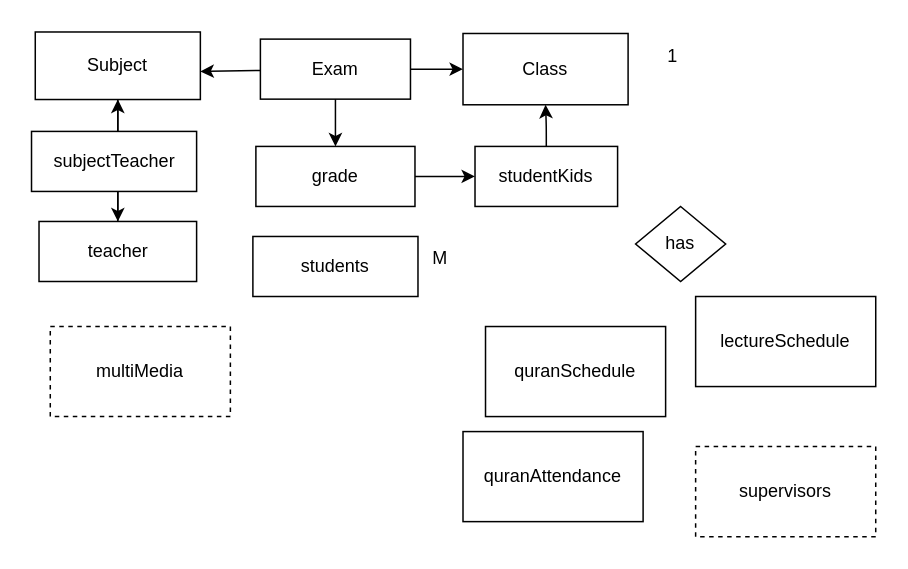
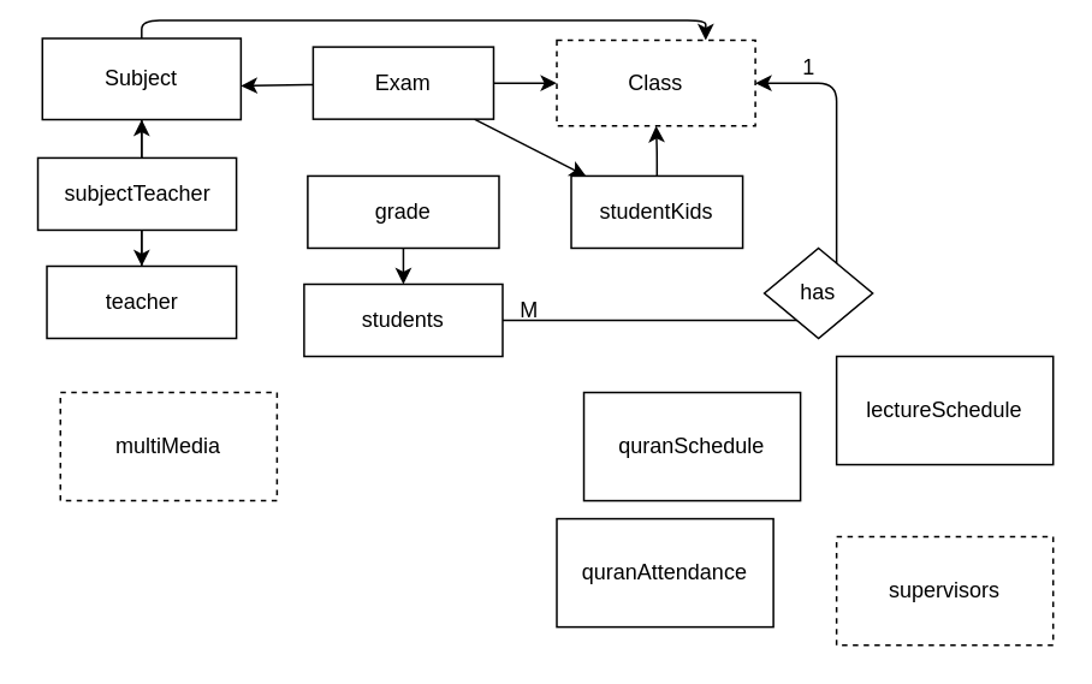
+ <mxCell id="7" style="edgeStyle=orthogonalEdgeStyle;html=1;exitX=0.5;exitY=0;exitDx=0;exitDy=0;entryX=0.75;entryY=0;entryDx=0;entryDy=0;" edge="1" parent="1" source="8" target="9"><mxGeometry relative="1" as="geometry" /></mxCell>
- <mxCell id="9" value="Class" style="whiteSpace=wrap;html=1;" parent="1" vertex="1"><mxGeometry x="308" y="21.75" width="110" height="47.5" as="geometry" /></mxCell>
+ <mxCell id="9" value="Class" style="whiteSpace=wrap;html=1;dashed=1;" parent="1" vertex="1"><mxGeometry x="308" y="21.75" width="110" height="47.5" as="geometry" /></mxCell>
- <mxCell id="4" value="" style="edgeStyle=none;html=1;" parent="1" source="5" target="21" edge="1"><mxGeometry relative="1" as="geometry" /></mxCell>
+ <mxCell id="4" value="" style="edgeStyle=none;html=1;" parent="1" source="5" target="14" edge="1"><mxGeometry relative="1" as="geometry" /></mxCell>
- <mxCell id="20" value="" style="edgeStyle=none;html=1;" edge="1" parent="1" source="21" target="14"><mxGeometry relative="1" as="geometry" /></mxCell>
+ <mxCell id="20" value="" style="edgeStyle=none;html=1;" edge="1" parent="1" source="21" target="16"><mxGeometry relative="1" as="geometry" /></mxCell>
+ <mxCell id="15" style="edgeStyle=orthogonalEdgeStyle;html=1;entryX=1;entryY=0.5;entryDx=0;entryDy=0;" edge="1" parent="1" source="16" target="9"><mxGeometry relative="1" as="geometry"><Array as="points"><mxPoint x="463" y="177" /><mxPoint x="463" y="46" /></Array></mxGeometry></mxCell>
